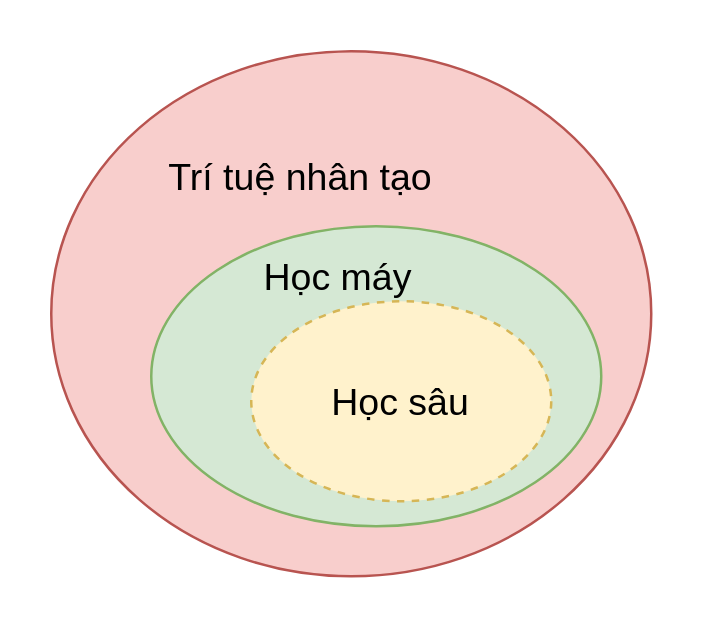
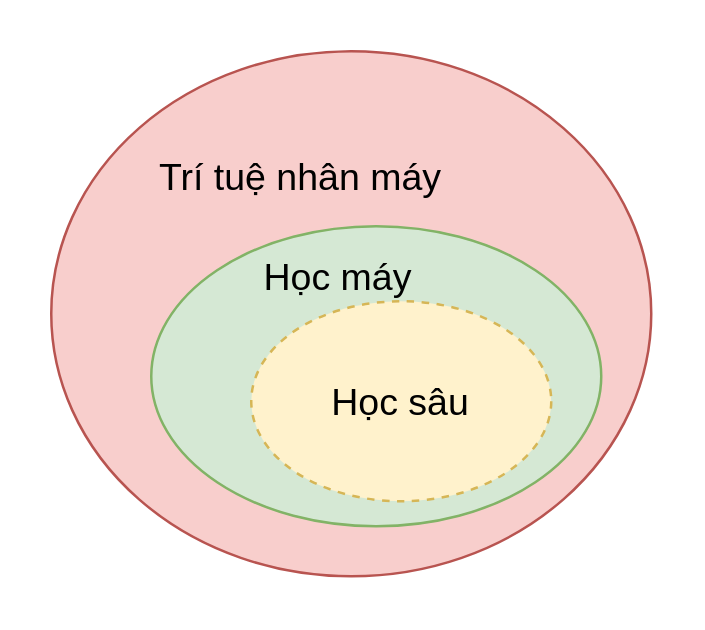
- <mxCell id="6" value="Trí tuệ nhân tạo" style="text;html=1;strokeColor=none;fillColor=none;align=center;verticalAlign=middle;whiteSpace=wrap;rounded=0;fontSize=15;" vertex="1" parent="1"><mxGeometry x="55" y="60" width="130" height="20" as="geometry" /></mxCell>
+ <mxCell id="6" value="Trí tuệ nhân máy" style="text;html=1;strokeColor=none;fillColor=none;align=center;verticalAlign=middle;whiteSpace=wrap;rounded=0;fontSize=15;" vertex="1" parent="1"><mxGeometry x="55" y="60" width="130" height="20" as="geometry" /></mxCell>
